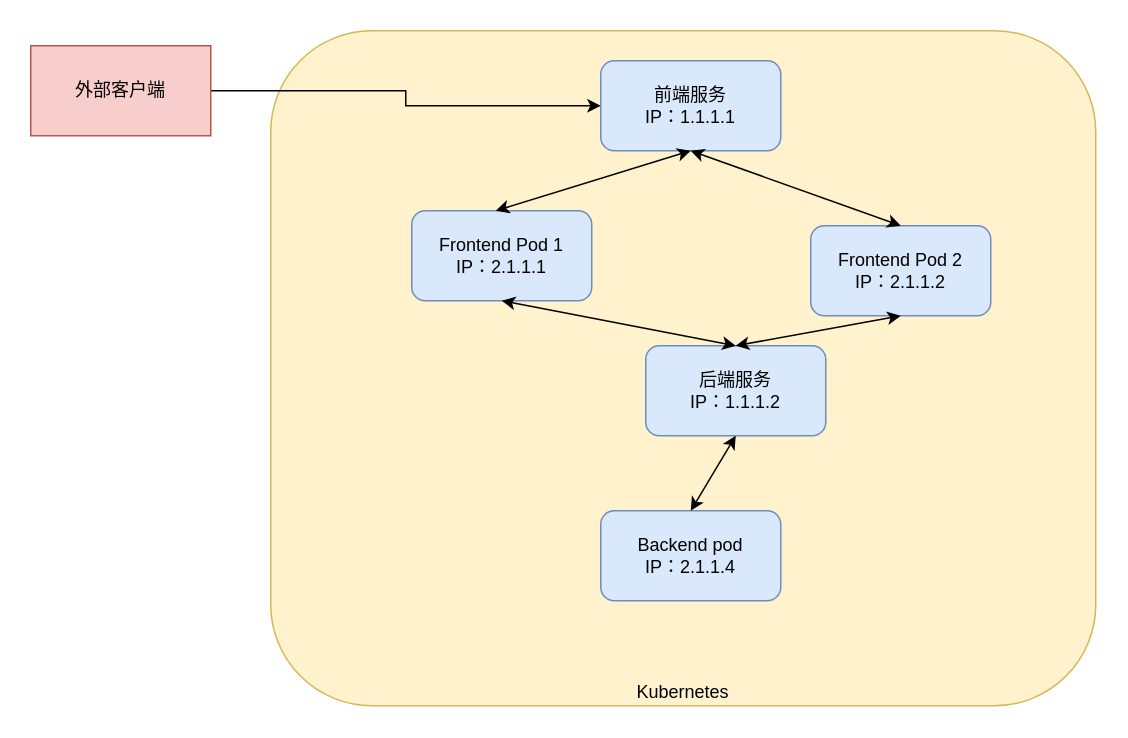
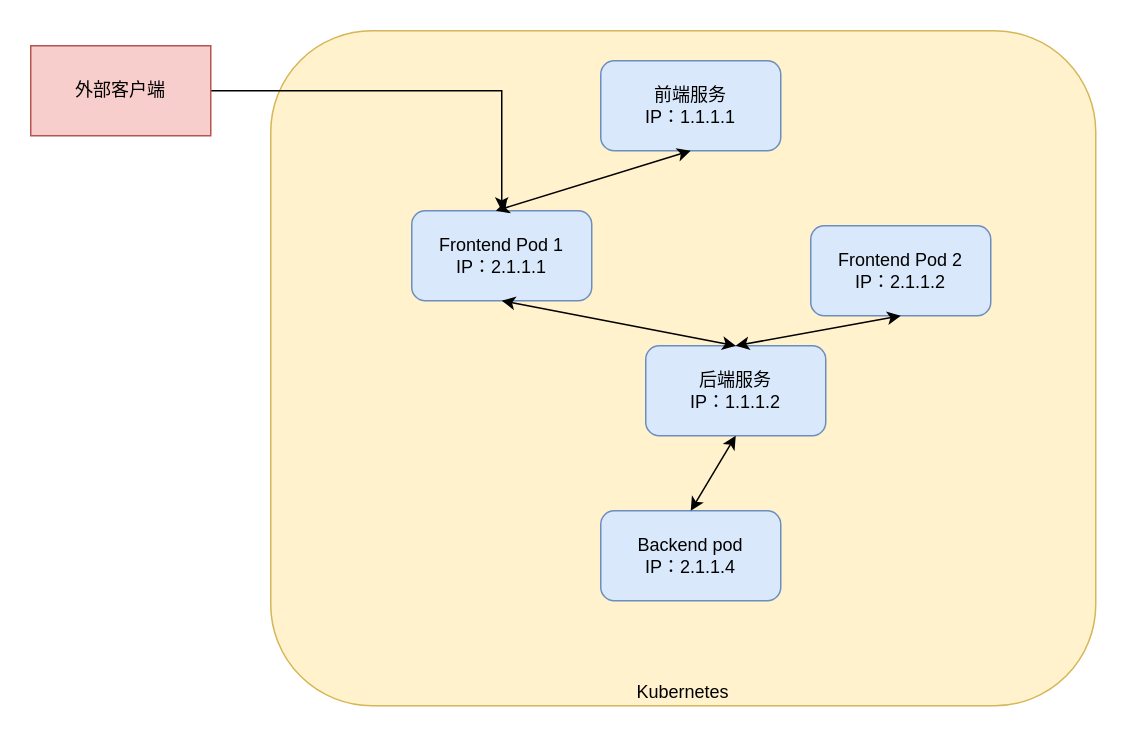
- <mxCell id="3" style="edgeStyle=orthogonalEdgeStyle;rounded=0;orthogonalLoop=1;jettySize=auto;html=1;" edge="1" parent="1" source="4" target="7"><mxGeometry relative="1" as="geometry" /></mxCell>
+ <mxCell id="3" style="edgeStyle=orthogonalEdgeStyle;rounded=0;orthogonalLoop=1;jettySize=auto;html=1;" edge="1" parent="1" source="4" target="5"><mxGeometry relative="1" as="geometry" /></mxCell>
- <mxCell id="11" value="" style="endArrow=classic;startArrow=classic;html=1;rounded=0;entryX=0.5;entryY=1;entryDx=0;entryDy=0;exitX=0.5;exitY=0;exitDx=0;exitDy=0;" edge="1" parent="1" source="6" target="7"><mxGeometry width="50" height="50" relative="1" as="geometry"><mxPoint x="470" y="200" as="sourcePoint" /><mxPoint x="520" y="150" as="targetPoint" /></mxGeometry></mxCell>
